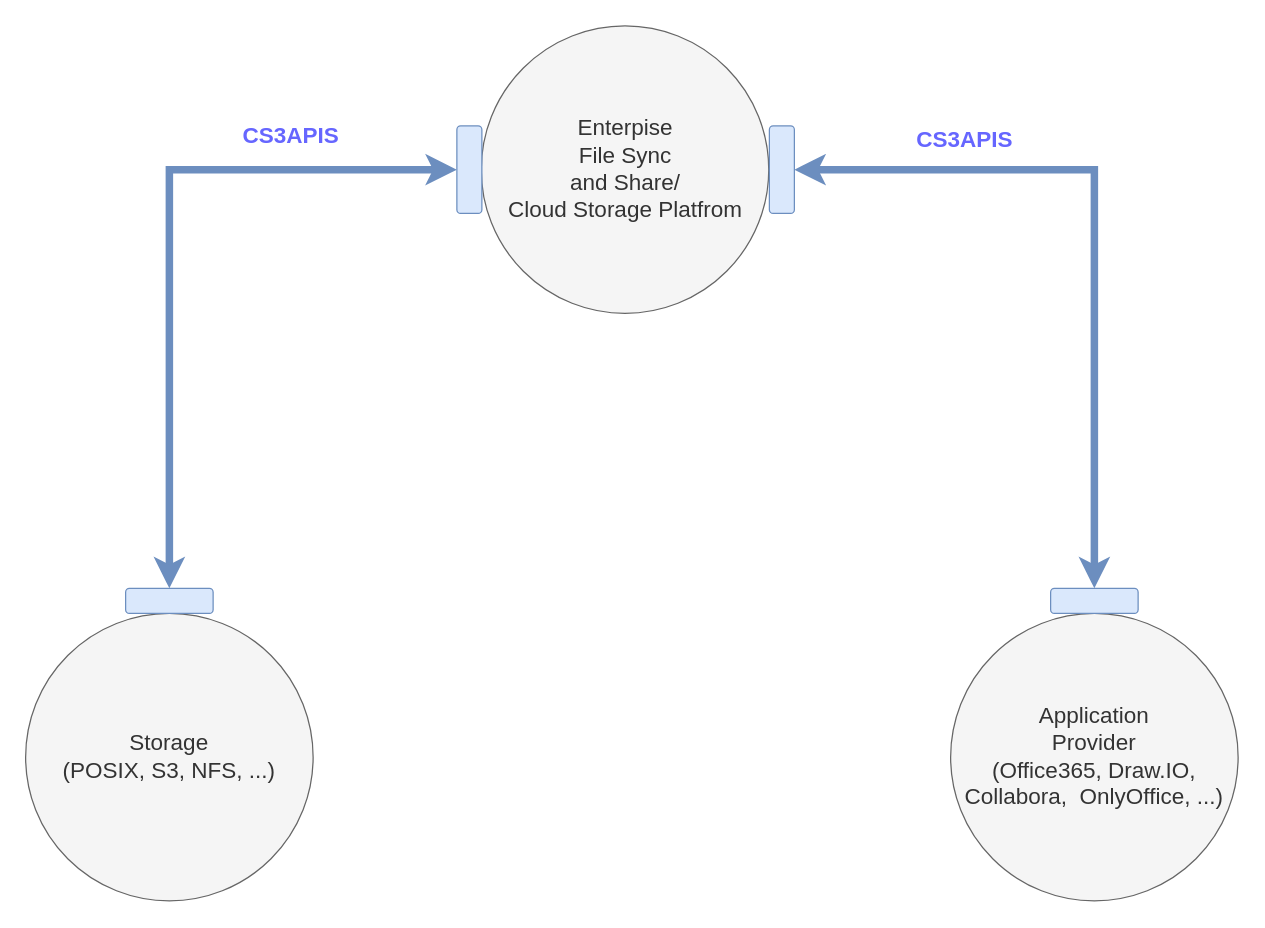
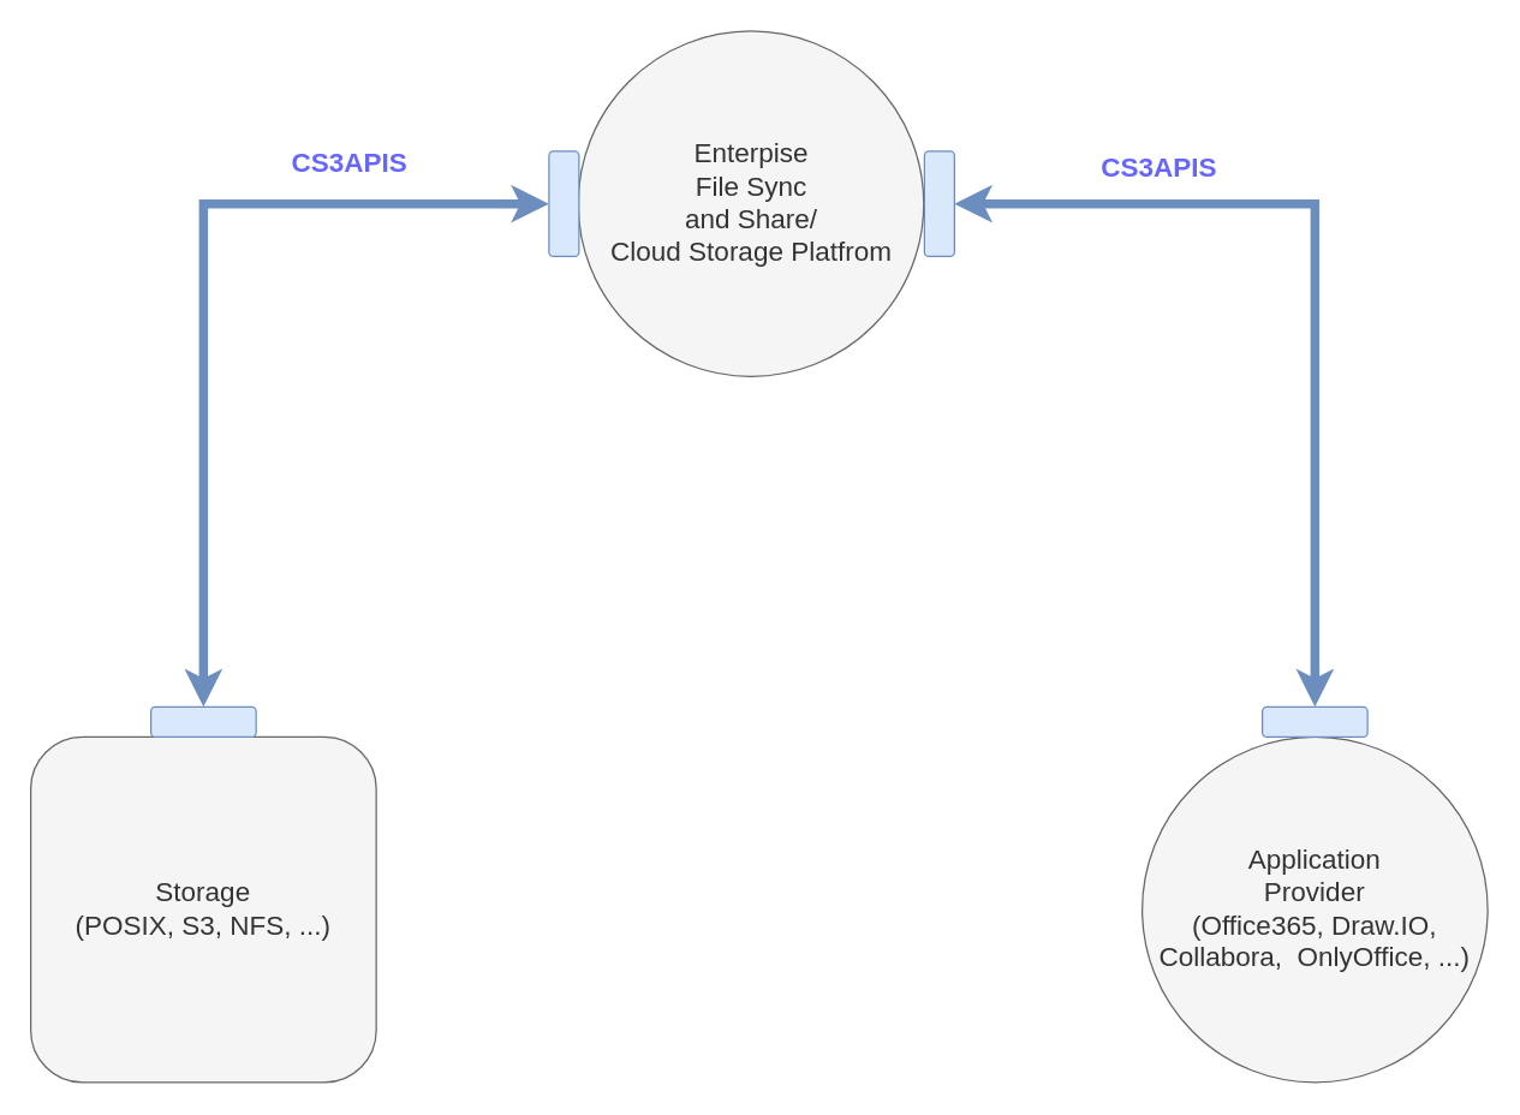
- <mxCell id="2" value="&lt;font style=&quot;font-size: 18px&quot;&gt;Storage&lt;br&gt;(POSIX, S3, NFS, ...)&lt;br&gt;&lt;/font&gt;" style="ellipse;whiteSpace=wrap;html=1;aspect=fixed;fillColor=#f5f5f5;strokeColor=#666666;fontColor=#333333;" parent="1" vertex="1"><mxGeometry x="20" y="490" width="230" height="230" as="geometry" /></mxCell>
+ <mxCell id="2" value="&lt;font style=&quot;font-size: 18px&quot;&gt;Storage&lt;br&gt;(POSIX, S3, NFS, ...)&lt;br&gt;&lt;/font&gt;" style="whiteSpace=wrap;html=1;aspect=fixed;fillColor=#f5f5f5;strokeColor=#666666;fontColor=#333333;rounded=1;" parent="1" vertex="1"><mxGeometry x="20" y="490" width="230" height="230" as="geometry" /></mxCell>
